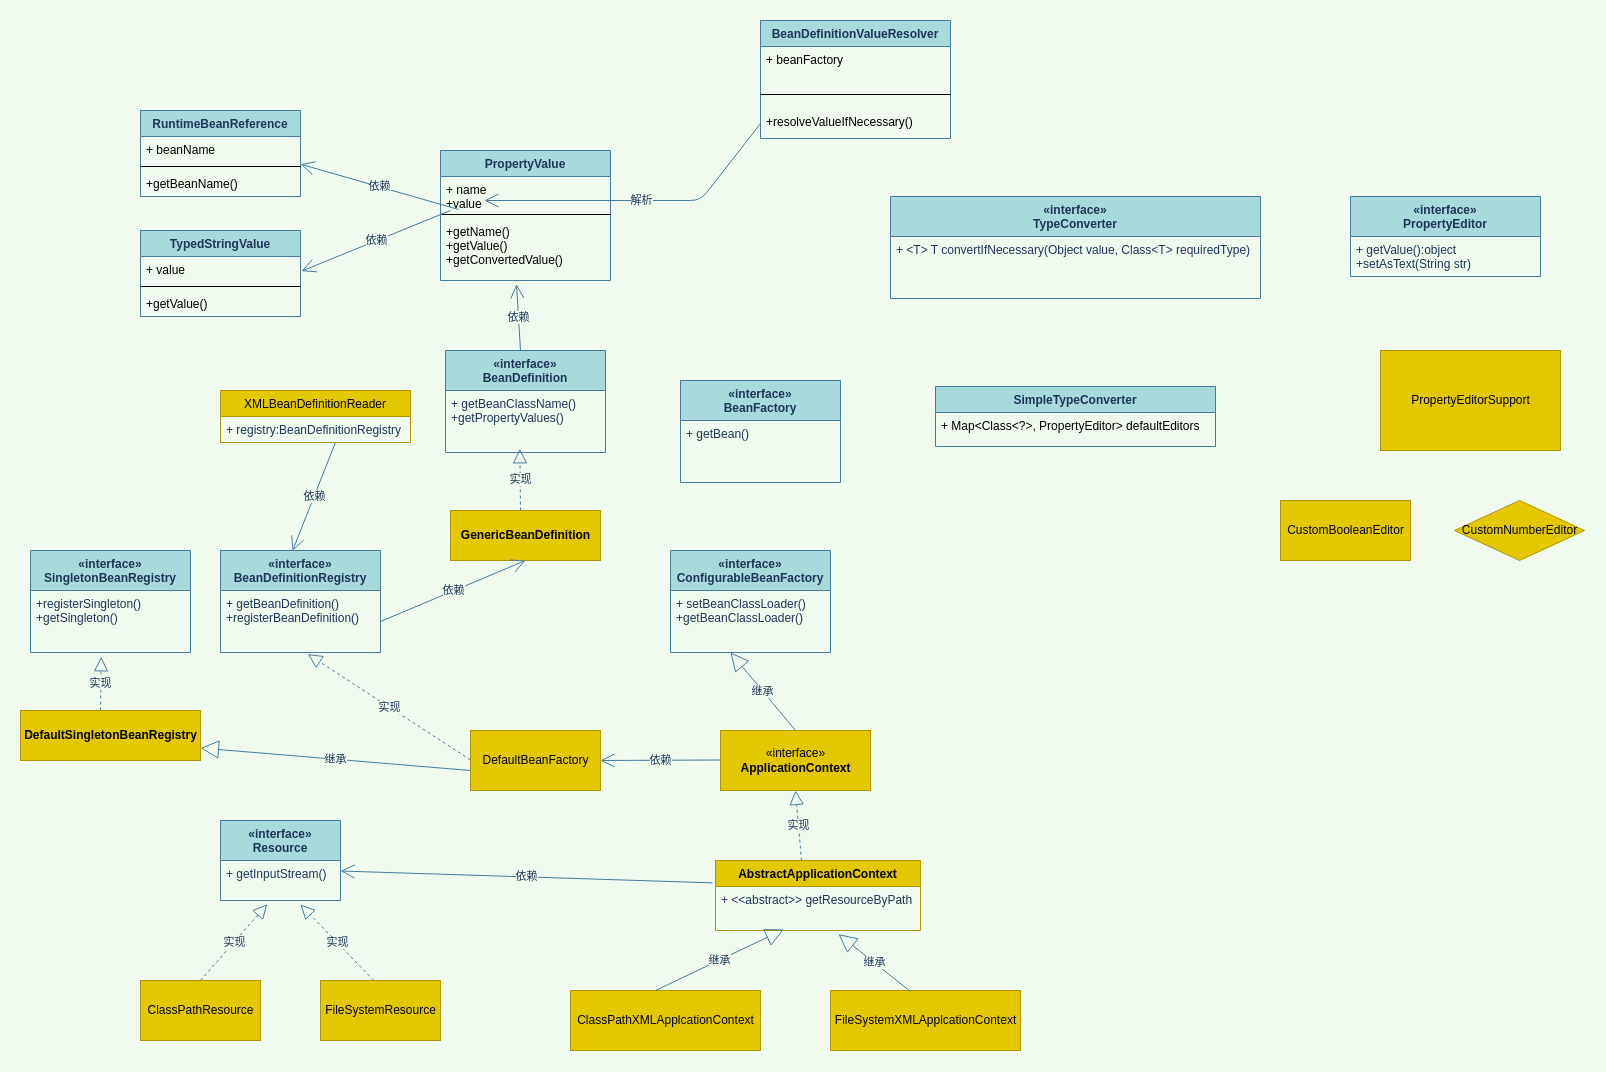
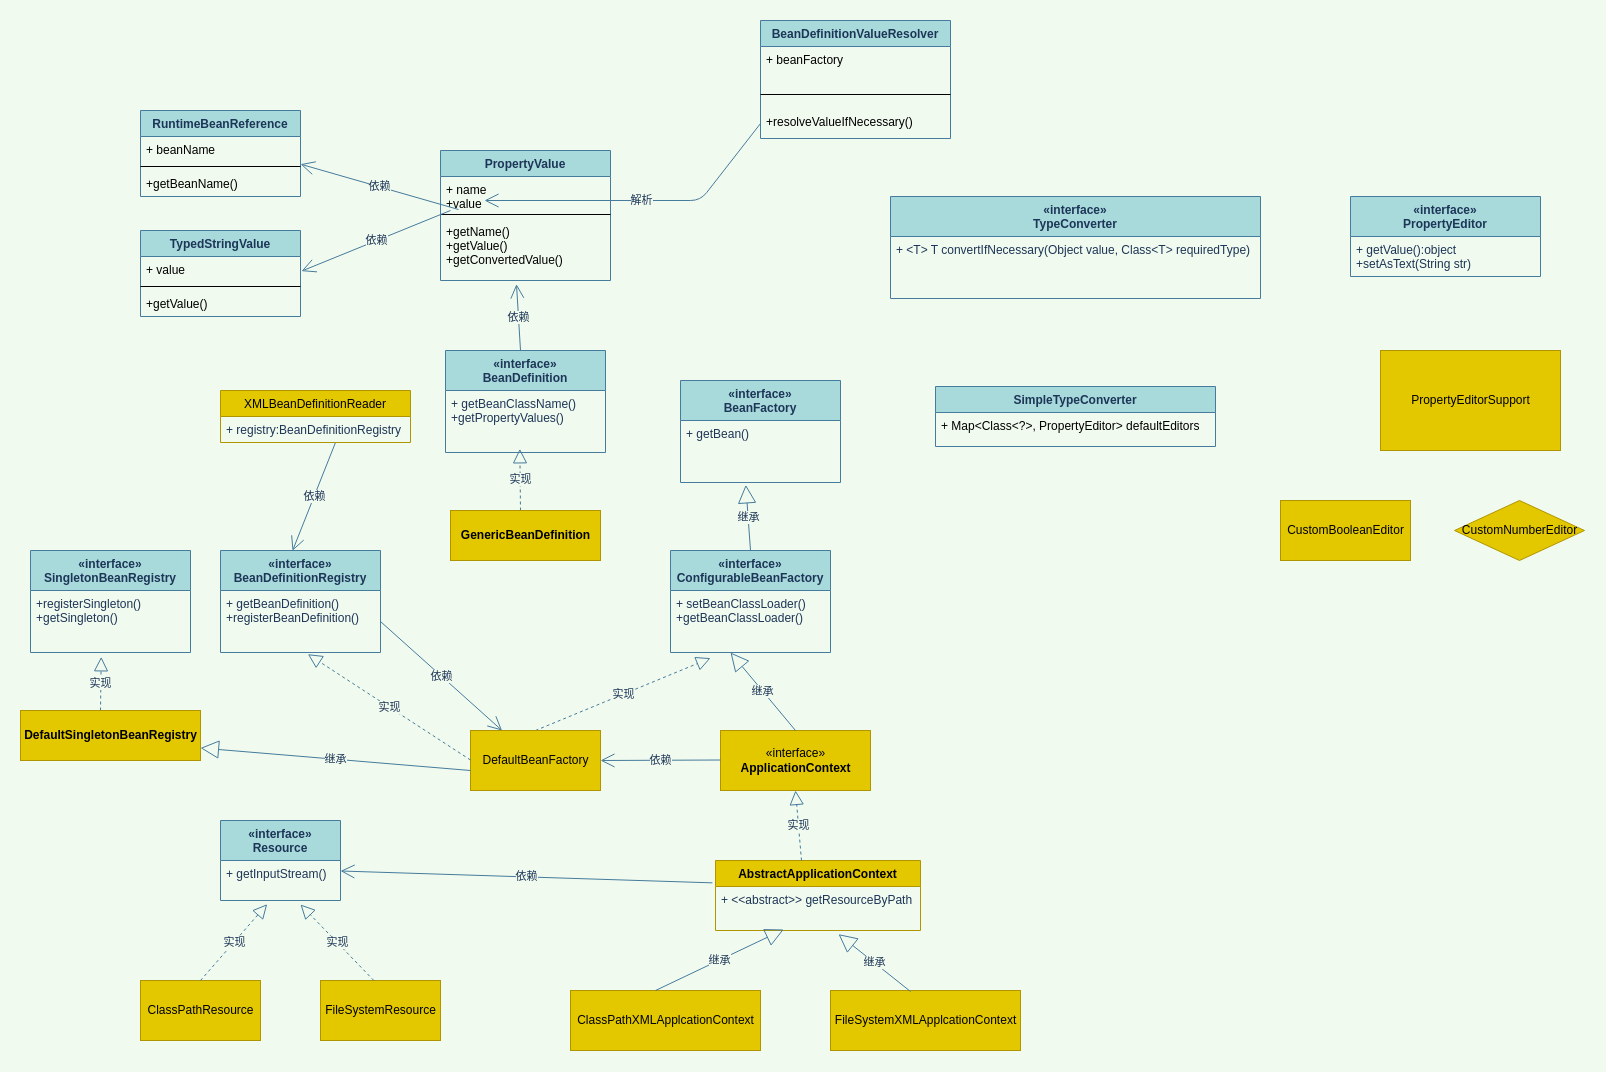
+ <mxCell id="6" value="继承" style="endArrow=block;endSize=16;endFill=0;html=1;entryX=0.408;entryY=1.038;entryDx=0;entryDy=0;entryPerimeter=0;strokeColor=#457B9D;fontColor=#1D3557;labelBackgroundColor=#F1FAEE;exitX=0.5;exitY=0;exitDx=0;exitDy=0;" edge="1" parent="1" source="4" target="3"><mxGeometry width="160" relative="1" as="geometry"><mxPoint x="680" y="550" as="sourcePoint" /><mxPoint x="840" y="550" as="targetPoint" /></mxGeometry></mxCell>
- <mxCell id="21" value="依赖" style="endArrow=open;endFill=1;endSize=12;html=1;entryX=0.5;entryY=1;entryDx=0;entryDy=0;labelBackgroundColor=#F1FAEE;strokeColor=#457B9D;fontColor=#1D3557;exitX=1;exitY=0.5;exitDx=0;exitDy=0;" edge="1" parent="1" source="12" target="20"><mxGeometry width="160" relative="1" as="geometry"><mxPoint x="420" y="610" as="sourcePoint" /><mxPoint x="580" y="610" as="targetPoint" /></mxGeometry></mxCell>
+ <mxCell id="21" value="依赖" style="endArrow=open;endFill=1;endSize=12;html=1;labelBackgroundColor=#F1FAEE;strokeColor=#457B9D;fontColor=#1D3557;exitX=1;exitY=0.5;exitDx=0;exitDy=0;" edge="1" parent="1" source="12" target="8"><mxGeometry width="160" relative="1" as="geometry"><mxPoint x="420" y="610" as="sourcePoint" /><mxPoint x="580" y="610" as="targetPoint" /></mxGeometry></mxCell>
+ <mxCell id="7" value="实现" style="endArrow=block;dashed=1;endFill=0;endSize=12;html=1;entryX=0.25;entryY=1.091;entryDx=0;entryDy=0;entryPerimeter=0;exitX=0.5;exitY=0;exitDx=0;exitDy=0;strokeColor=#457B9D;fontColor=#1D3557;labelBackgroundColor=#F1FAEE;" edge="1" parent="1" source="8" target="5"><mxGeometry width="160" relative="1" as="geometry"><mxPoint x="500" y="730" as="sourcePoint" /><mxPoint x="660" y="730" as="targetPoint" /><Array as="points" /></mxGeometry></mxCell>
